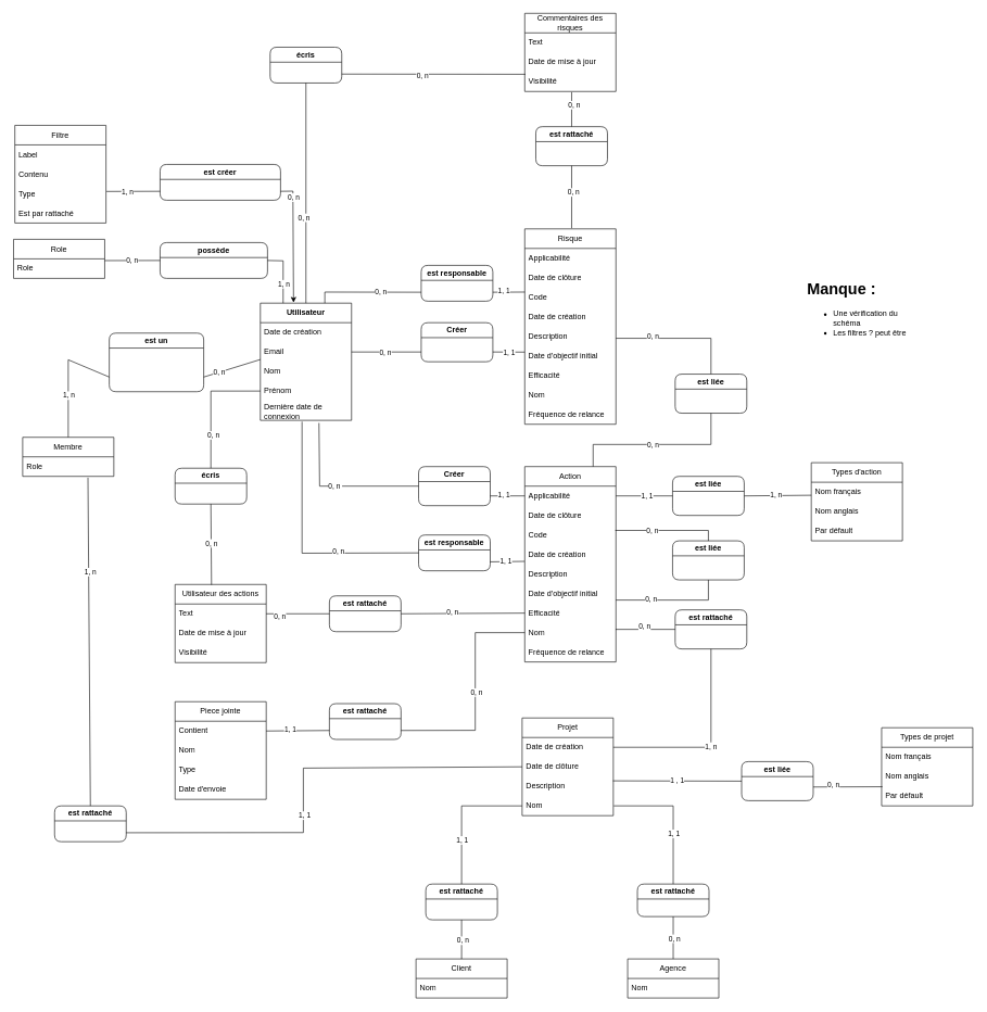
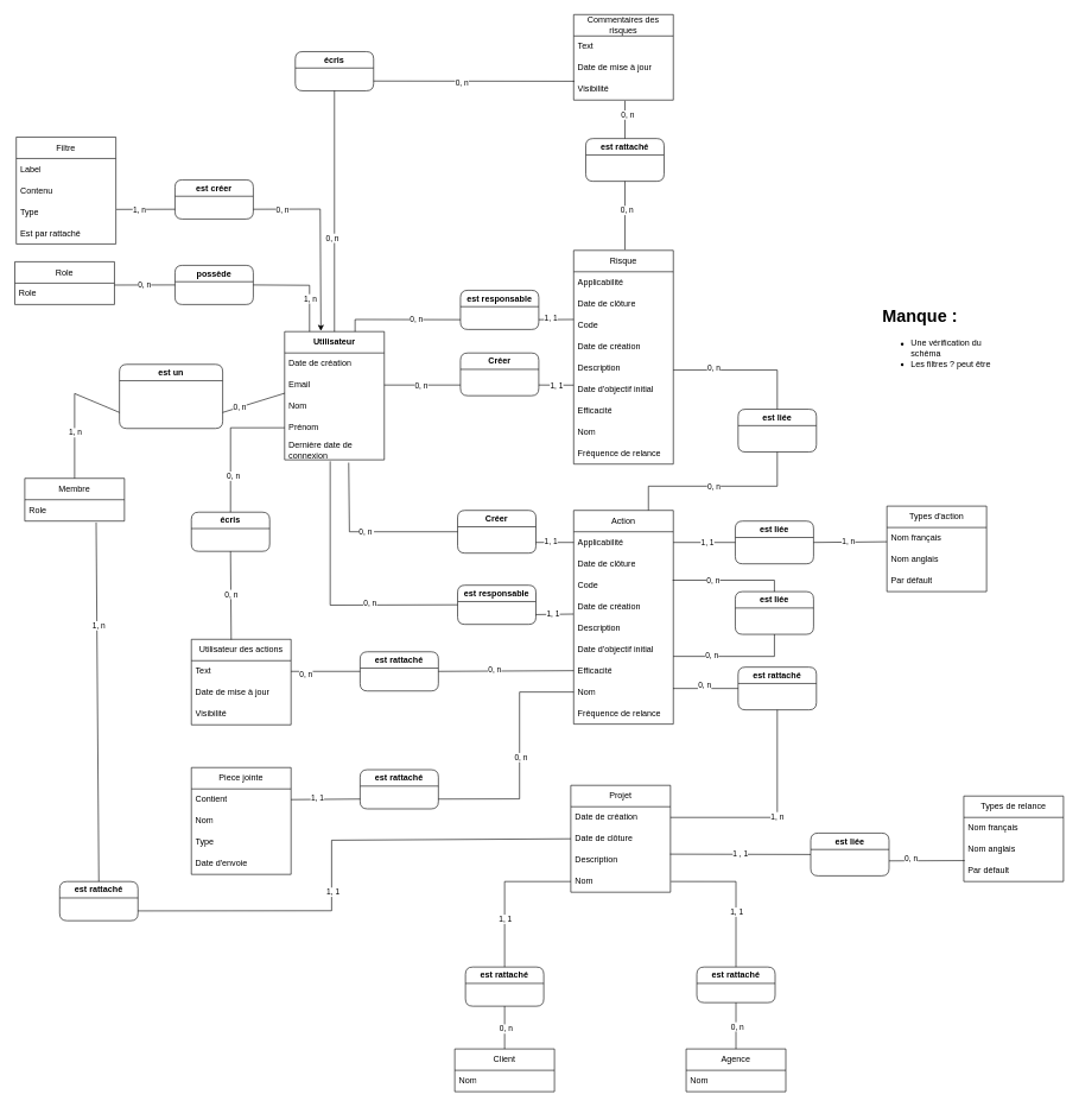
- <mxCell id="155" value="est créer" style="swimlane;whiteSpace=wrap;html=1;rounded=1;" vertex="1" parent="1"><mxGeometry x="245" y="252" width="185" height="55" as="geometry"><mxRectangle x="635" y="35" width="120" height="26" as="alternateBounds" /></mxGeometry></mxCell>
+ <mxCell id="155" value="est créer" style="swimlane;whiteSpace=wrap;html=1;rounded=1;" vertex="1" parent="1"><mxGeometry x="245" y="252" width="110" height="55" as="geometry"><mxRectangle x="635" y="35" width="120" height="26" as="alternateBounds" /></mxGeometry></mxCell>
- <mxCell id="149" value="possède" style="swimlane;whiteSpace=wrap;html=1;rounded=1;" vertex="1" parent="1"><mxGeometry x="245" y="372" width="165" height="55" as="geometry"><mxRectangle x="635" y="35" width="120" height="26" as="alternateBounds" /></mxGeometry></mxCell>
+ <mxCell id="149" value="possède" style="swimlane;whiteSpace=wrap;html=1;rounded=1;" vertex="1" parent="1"><mxGeometry x="245" width="110" height="55" as="geometry" y="372"><mxRectangle x="635" y="35" width="120" height="26" as="alternateBounds" /></mxGeometry></mxCell>
- <mxCell id="92" value="Types de projet" style="swimlane;fontStyle=0;childLayout=stackLayout;horizontal=1;startSize=30;horizontalStack=0;resizeParent=1;resizeParentMax=0;resizeLast=0;collapsible=1;marginBottom=0;whiteSpace=wrap;html=1;" parent="1" vertex="1"><mxGeometry x="1353" y="1117" width="140" height="120" as="geometry" /></mxCell>
+ <mxCell id="92" value="Types de relance" style="swimlane;fontStyle=0;childLayout=stackLayout;horizontal=1;startSize=30;horizontalStack=0;resizeParent=1;resizeParentMax=0;resizeLast=0;collapsible=1;marginBottom=0;whiteSpace=wrap;html=1;" parent="1" vertex="1"><mxGeometry x="1353" y="1117" width="140" height="120" as="geometry" /></mxCell>
